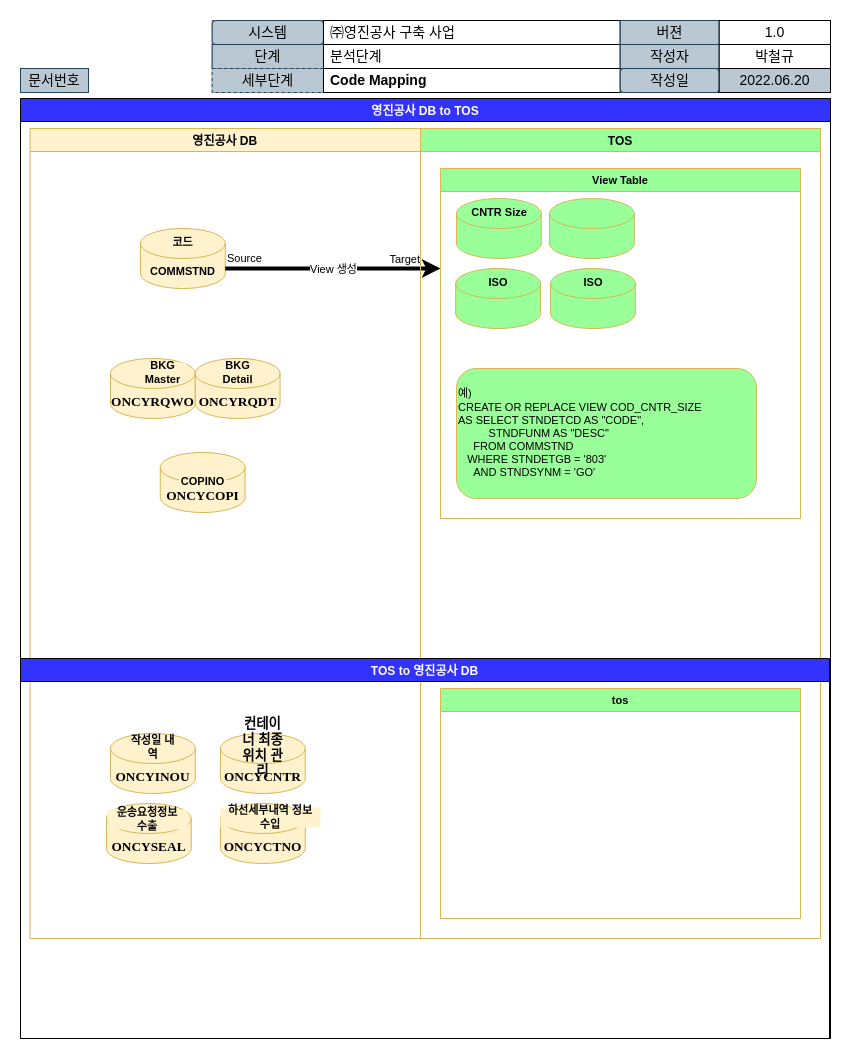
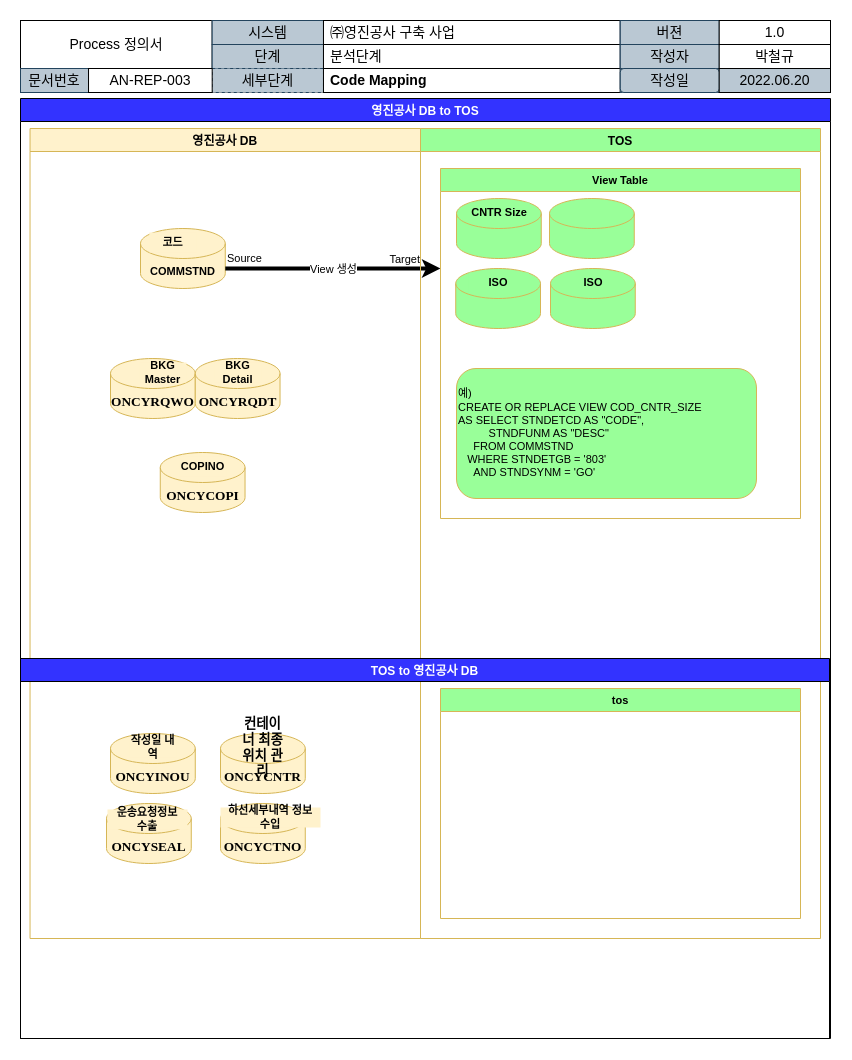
- <mxCell id="53" value="시스템" style="whiteSpace=wrap;html=1;fontSize=14;fillColor=#bac8d3;strokeColor=#23445d;rounded=1;" vertex="1" parent="52"><mxGeometry width="111.298" height="24" as="geometry" /></mxCell>
+ <mxCell id="53" value="시스템" style="rounded=0;whiteSpace=wrap;html=1;fontSize=14;fillColor=#bac8d3;strokeColor=#23445d;" vertex="1" parent="52"><mxGeometry width="111.298" height="24" as="geometry" /></mxCell>
+ <mxCell id="51" value="Process 정의서" style="rounded=0;whiteSpace=wrap;html=1;fontSize=14;" vertex="1" parent="50"><mxGeometry width="191.679" height="48" as="geometry" /></mxCell>
+ <mxCell id="70" value="AN-REP-003" style="rounded=0;whiteSpace=wrap;html=1;fontSize=14;" vertex="1" parent="50"><mxGeometry x="68.015" y="48" width="123.664" height="24" as="geometry" /></mxCell>
- <mxCell id="7" value="코드" style="rounded=0;whiteSpace=wrap;html=1;fontSize=11;strokeColor=none;fillColor=#FFF2CC;fontStyle=1" vertex="1" parent="5"><mxGeometry x="18.81" y="4" width="47.15" height="20" as="geometry" /></mxCell>
+ <mxCell id="7" value="코드" style="rounded=0;whiteSpace=wrap;html=1;fontSize=11;strokeColor=none;fillColor=#FFF2CC;fontStyle=1" vertex="1" parent="5"><mxGeometry x="8.81" y="4" width="47.15" height="20" as="geometry" /></mxCell>
- <mxCell id="73" value="COPINO" style="rounded=0;whiteSpace=wrap;html=1;fontSize=11;strokeColor=none;fillColor=#FFF2CC;fontStyle=1" vertex="1" parent="71"><mxGeometry x="18.81" y="19" width="47.15" height="20" as="geometry" /></mxCell>
+ <mxCell id="73" value="COPINO" style="rounded=0;whiteSpace=wrap;html=1;fontSize=11;strokeColor=none;fillColor=#FFF2CC;fontStyle=1" vertex="1" parent="71"><mxGeometry x="18.81" y="4" width="47.15" height="20" as="geometry" /></mxCell>
